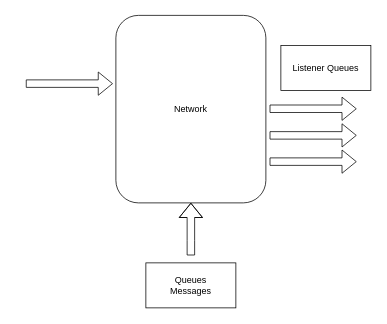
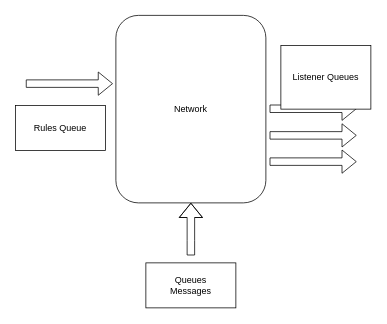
- <mxCell id="8" value="Listener Queues" style="rounded=0;whiteSpace=wrap;html=1;" vertex="1" parent="1"><mxGeometry x="374" y="60" width="120" height="60" as="geometry" /></mxCell>
+ <mxCell id="8" value="Listener Queues" style="rounded=0;whiteSpace=wrap;html=1;" vertex="1" parent="1"><mxGeometry x="374" y="60" width="120" height="85" as="geometry" /></mxCell>
+ <mxCell id="4" value="Rules Queue" style="rounded=0;whiteSpace=wrap;html=1;" vertex="1" parent="1"><mxGeometry x="20" y="140" width="120" height="60" as="geometry" /></mxCell>
